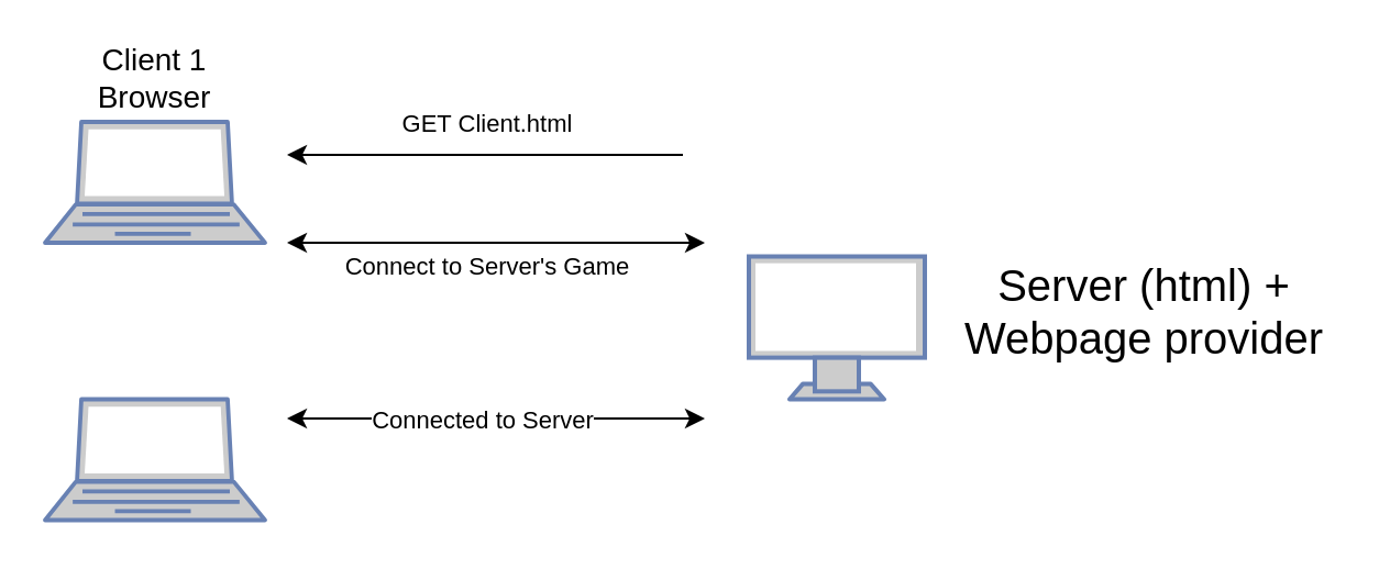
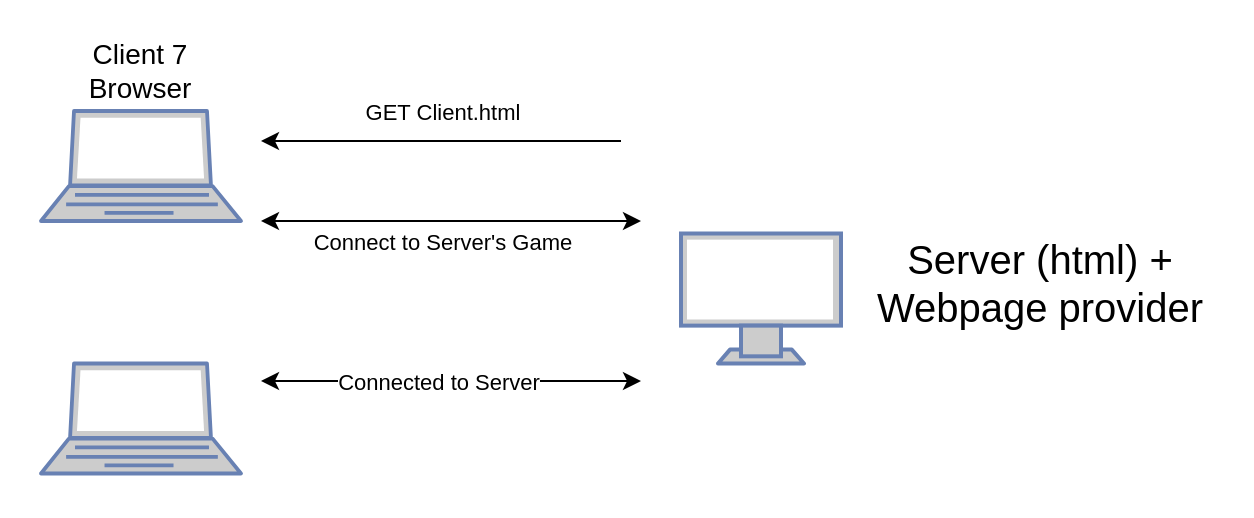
- <mxCell id="5" value="Client 1&lt;div&gt;Browser&lt;/div&gt;" style="text;html=1;align=center;verticalAlign=middle;whiteSpace=wrap;rounded=0;fontSize=14;" vertex="1" parent="1"><mxGeometry x="40" y="20" width="60" height="30" as="geometry" /></mxCell>
+ <mxCell id="5" value="Client 7&lt;div&gt;Browser&lt;/div&gt;" style="text;html=1;align=center;verticalAlign=middle;whiteSpace=wrap;rounded=0;fontSize=14;" vertex="1" parent="1"><mxGeometry x="40" y="20" width="60" height="30" as="geometry" /></mxCell>
